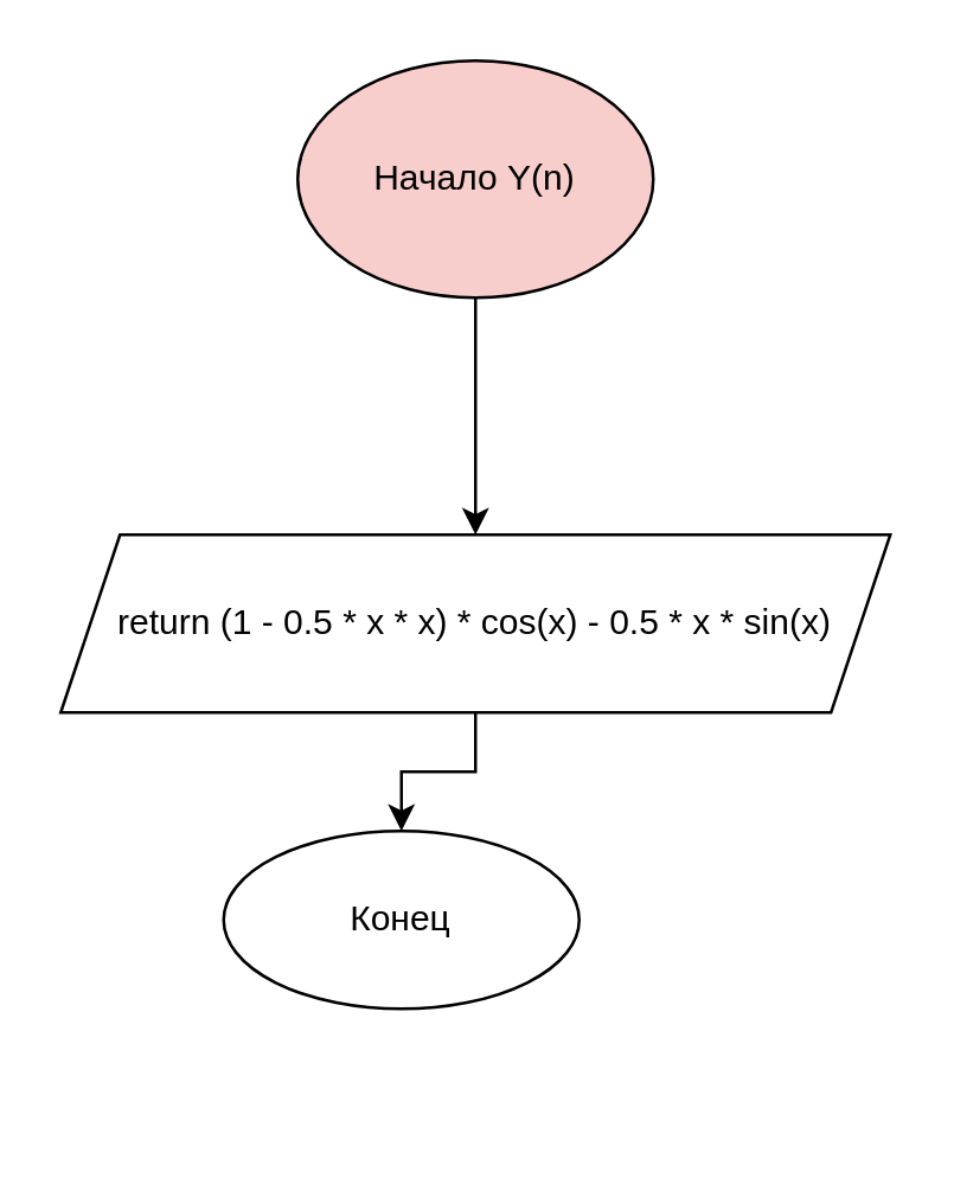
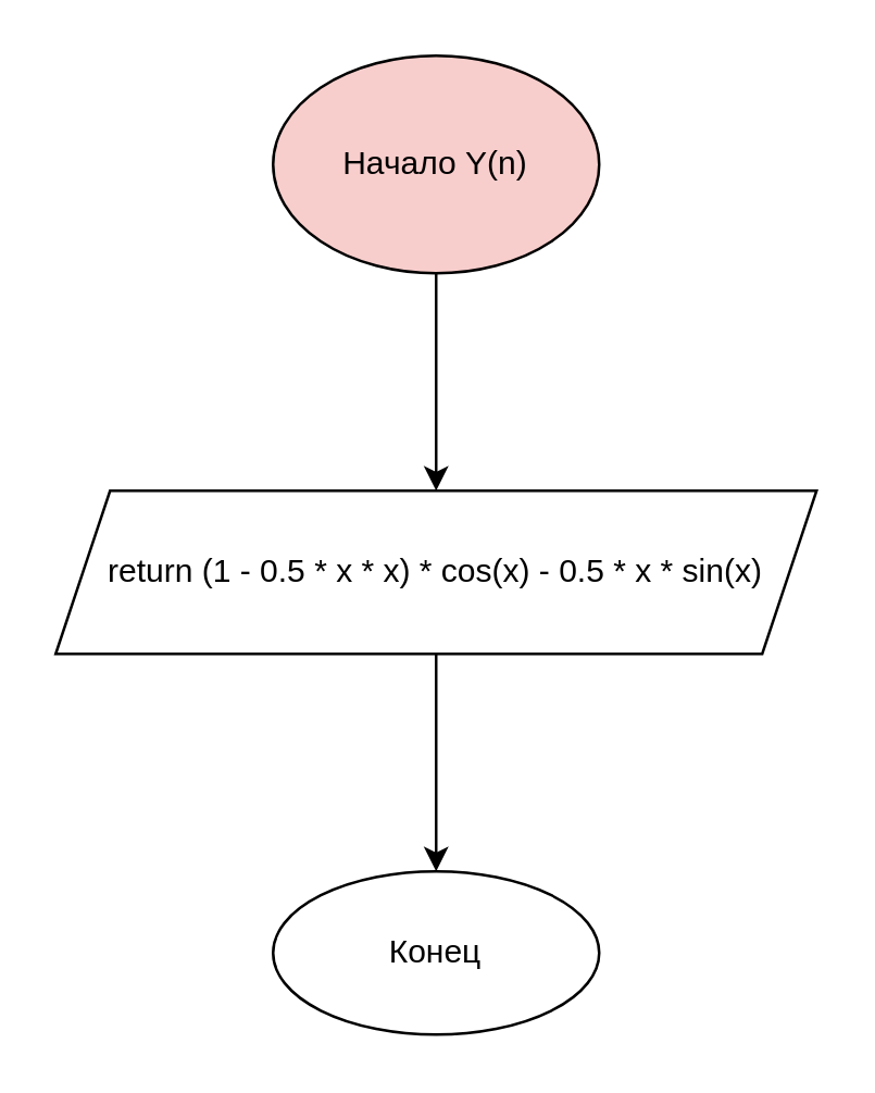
- <mxCell id="6" value="Конец" style="ellipse;whiteSpace=wrap;html=1;" vertex="1" parent="1"><mxGeometry x="75" y="280" width="120" height="60" as="geometry" /></mxCell>
+ <mxCell id="6" value="Конец" style="ellipse;whiteSpace=wrap;html=1;" vertex="1" parent="1"><mxGeometry x="100" y="320" width="120" height="60" as="geometry" /></mxCell>
